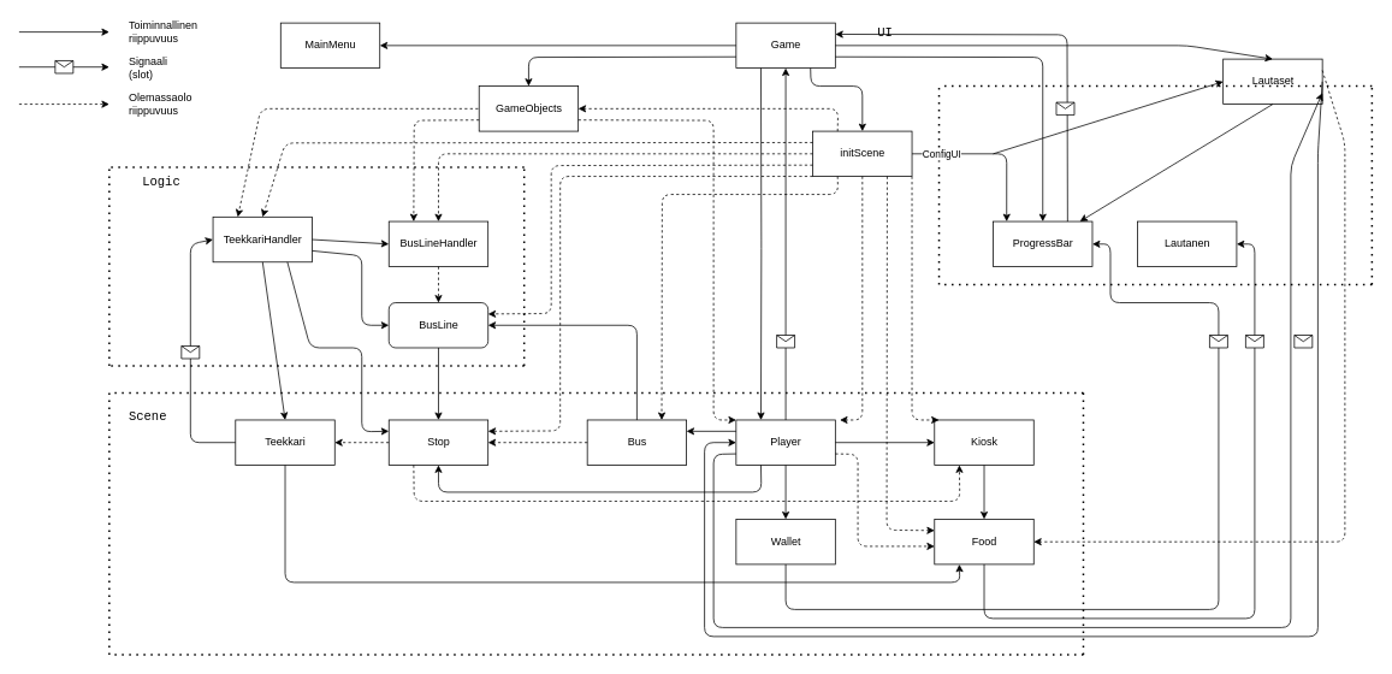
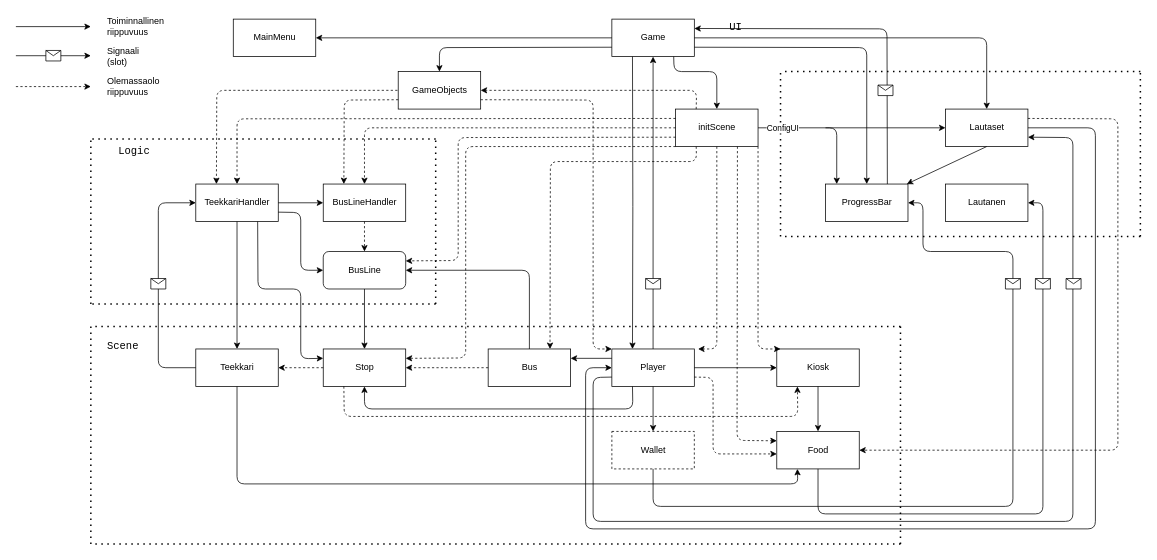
- <mxCell id="6" value="Lautaset" style="html=1;" parent="1" vertex="1"><mxGeometry x="1355" y="65" width="110" height="50" as="geometry" /></mxCell>
+ <mxCell id="6" value="Lautaset" style="html=1;" parent="1" vertex="1"><mxGeometry x="1260" y="145" width="110" height="50" as="geometry" /></mxCell>
- <mxCell id="23" value="TeekkariHandler" style="html=1;" parent="1" vertex="1"><mxGeometry x="235" y="240" width="110" height="50" as="geometry" /></mxCell>
+ <mxCell id="23" value="TeekkariHandler" style="html=1;" parent="1" vertex="1"><mxGeometry x="260" y="245" width="110" height="50" as="geometry" /></mxCell>
- <mxCell id="32" value="Wallet" style="html=1;" parent="1" vertex="1"><mxGeometry x="815" y="575" width="110" height="50" as="geometry" /></mxCell>
+ <mxCell id="32" value="Wallet" style="html=1;dashed=1;" parent="1" vertex="1"><mxGeometry x="815" y="575" width="110" height="50" as="geometry" /></mxCell>
